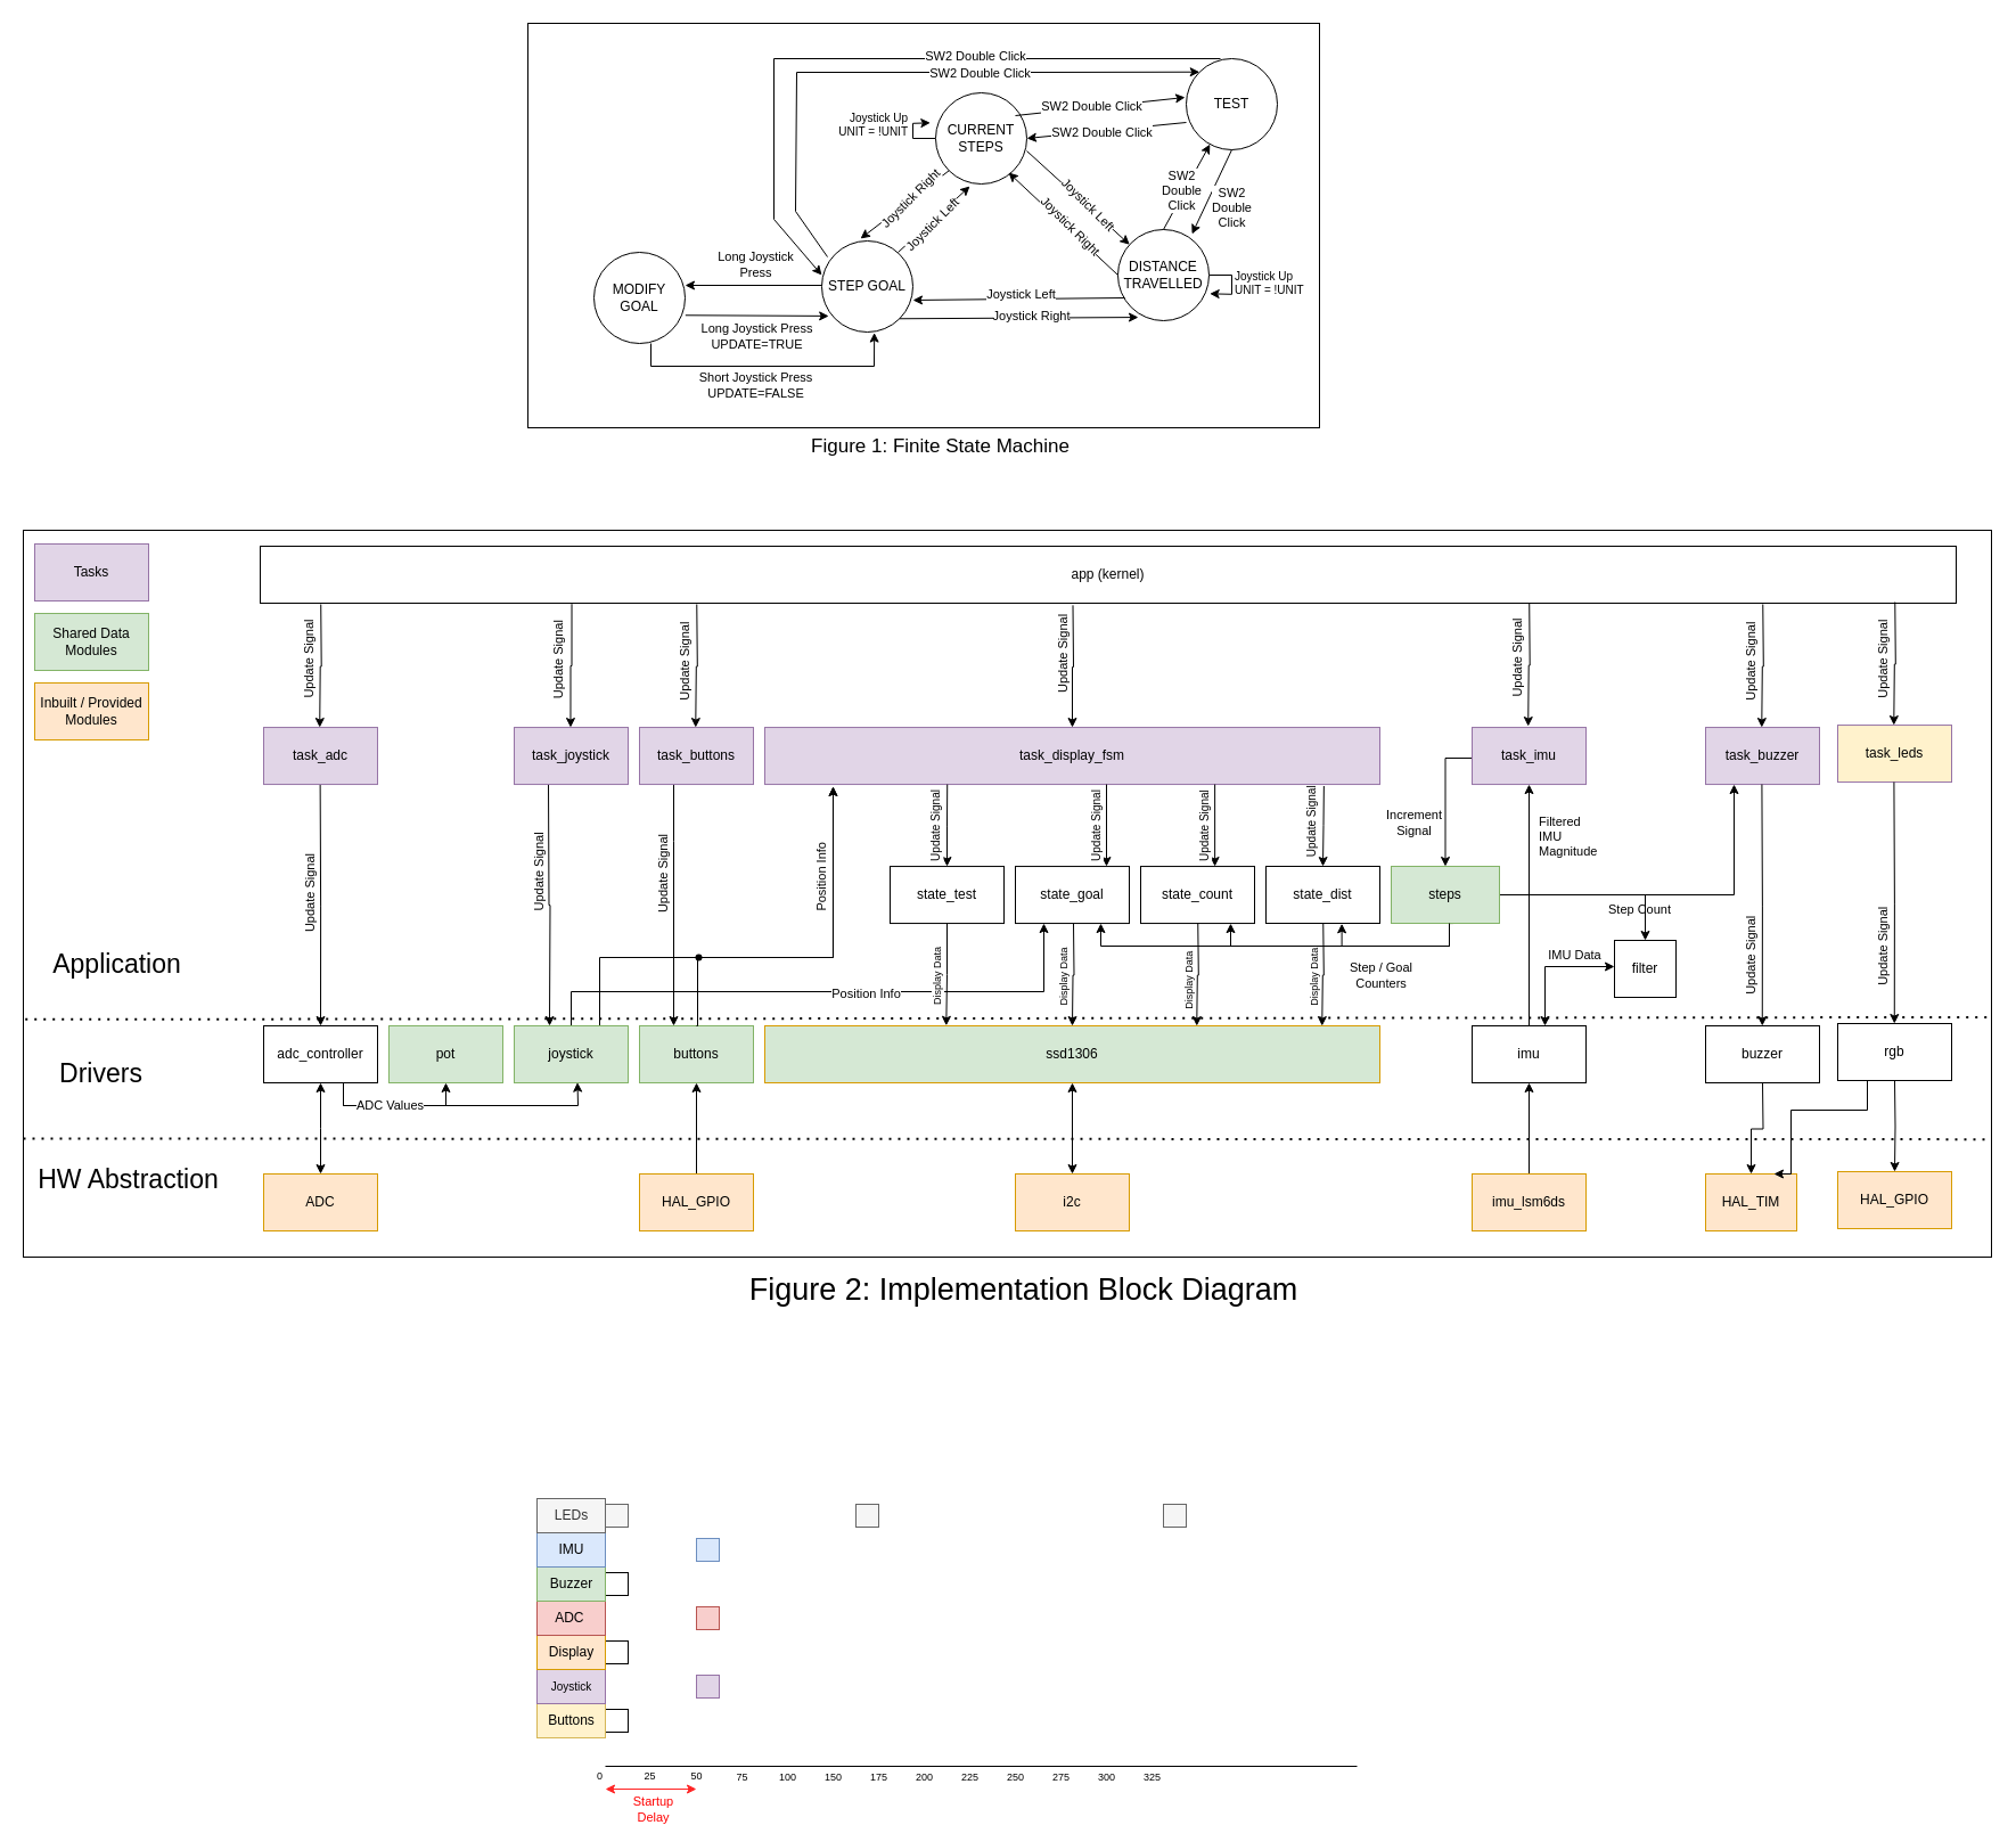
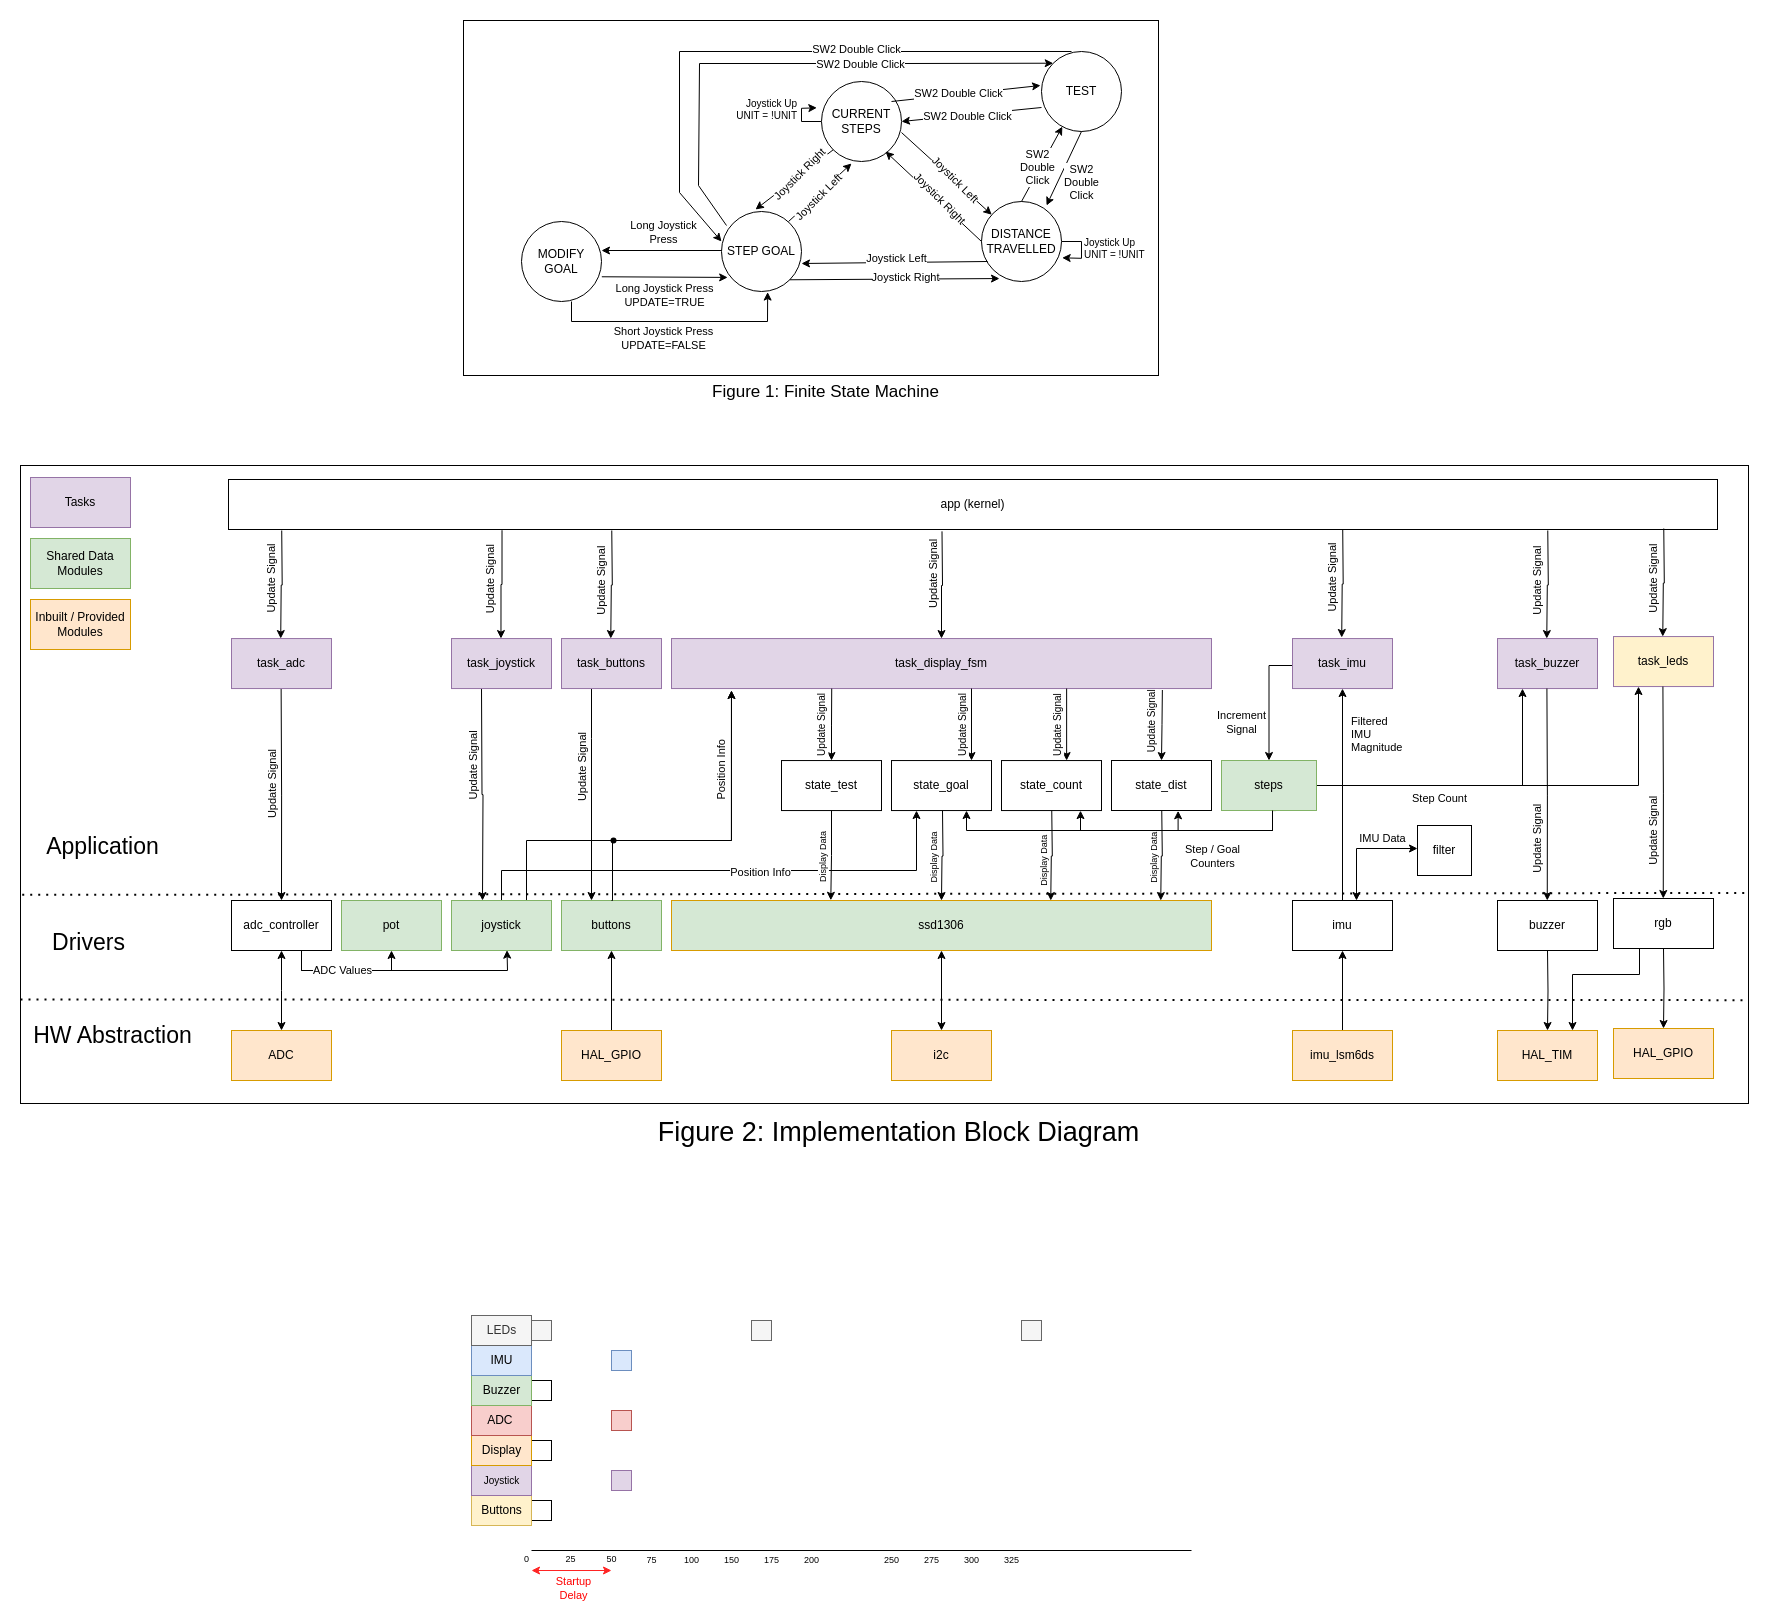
- <mxCell id="129" style="edgeStyle=orthogonalEdgeStyle;rounded=0;orthogonalLoop=1;jettySize=auto;html=1;" edge="1" parent="1" source="130" target="121"><mxGeometry relative="1" as="geometry" /></mxCell>
+ <mxCell id="129" style="edgeStyle=orthogonalEdgeStyle;rounded=0;orthogonalLoop=1;jettySize=auto;html=1;entryX=0.25;entryY=1;entryDx=0;entryDy=0;" edge="1" parent="1" source="130" target="141"><mxGeometry relative="1" as="geometry" /></mxCell>
- <mxCell id="111" value="HAL_TIM" style="rounded=0;whiteSpace=wrap;html=1;fillColor=#ffe6cc;strokeColor=#d79b00;" parent="1" vertex="1"><mxGeometry x="1497" y="1030" width="80" height="50" as="geometry" /></mxCell>
+ <mxCell id="111" value="HAL_TIM" style="rounded=0;whiteSpace=wrap;html=1;fillColor=#ffe6cc;strokeColor=#d79b00;" parent="1" vertex="1"><mxGeometry x="1497" y="1030" width="100" height="50" as="geometry" /></mxCell>
- <mxCell id="177" value="225" style="text;html=1;align=center;verticalAlign=middle;resizable=0;points=[];autosize=1;strokeColor=none;fillColor=none;fontSize=9;" vertex="1" parent="1"><mxGeometry x="831" y="1550" width="40" height="20" as="geometry" /></mxCell>
